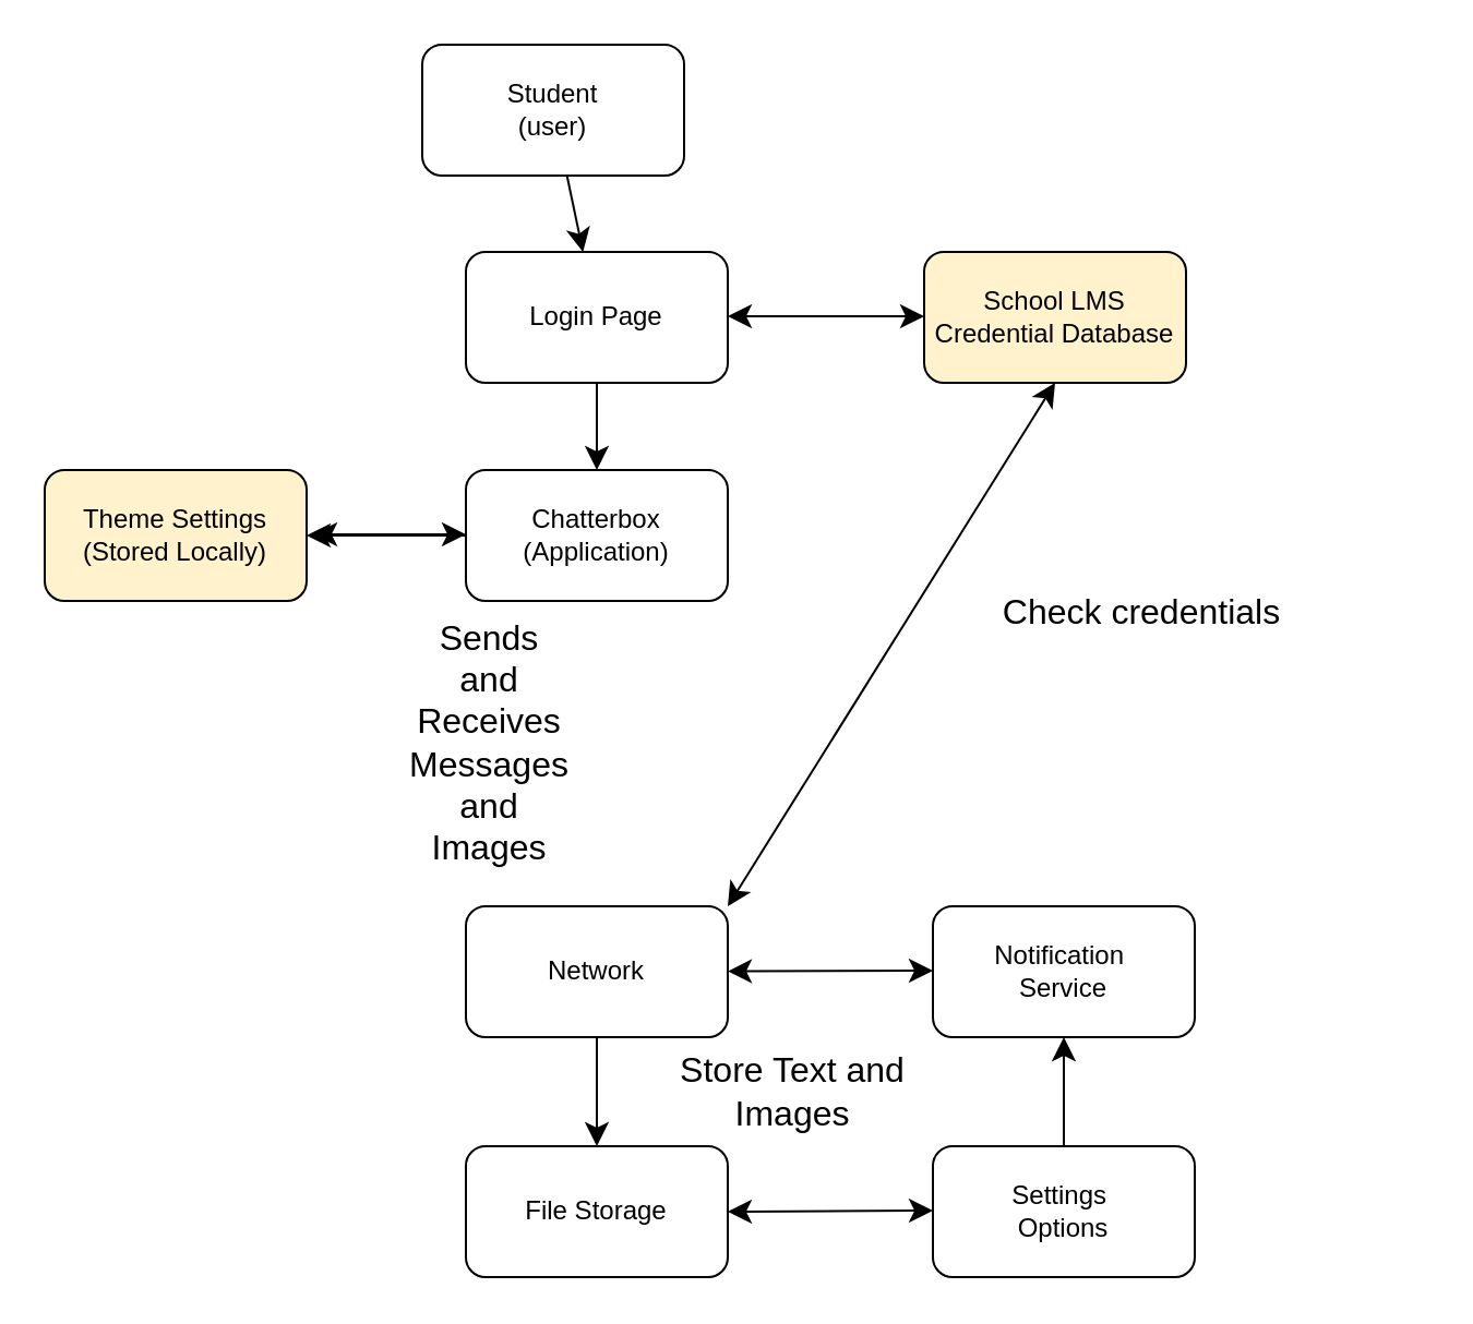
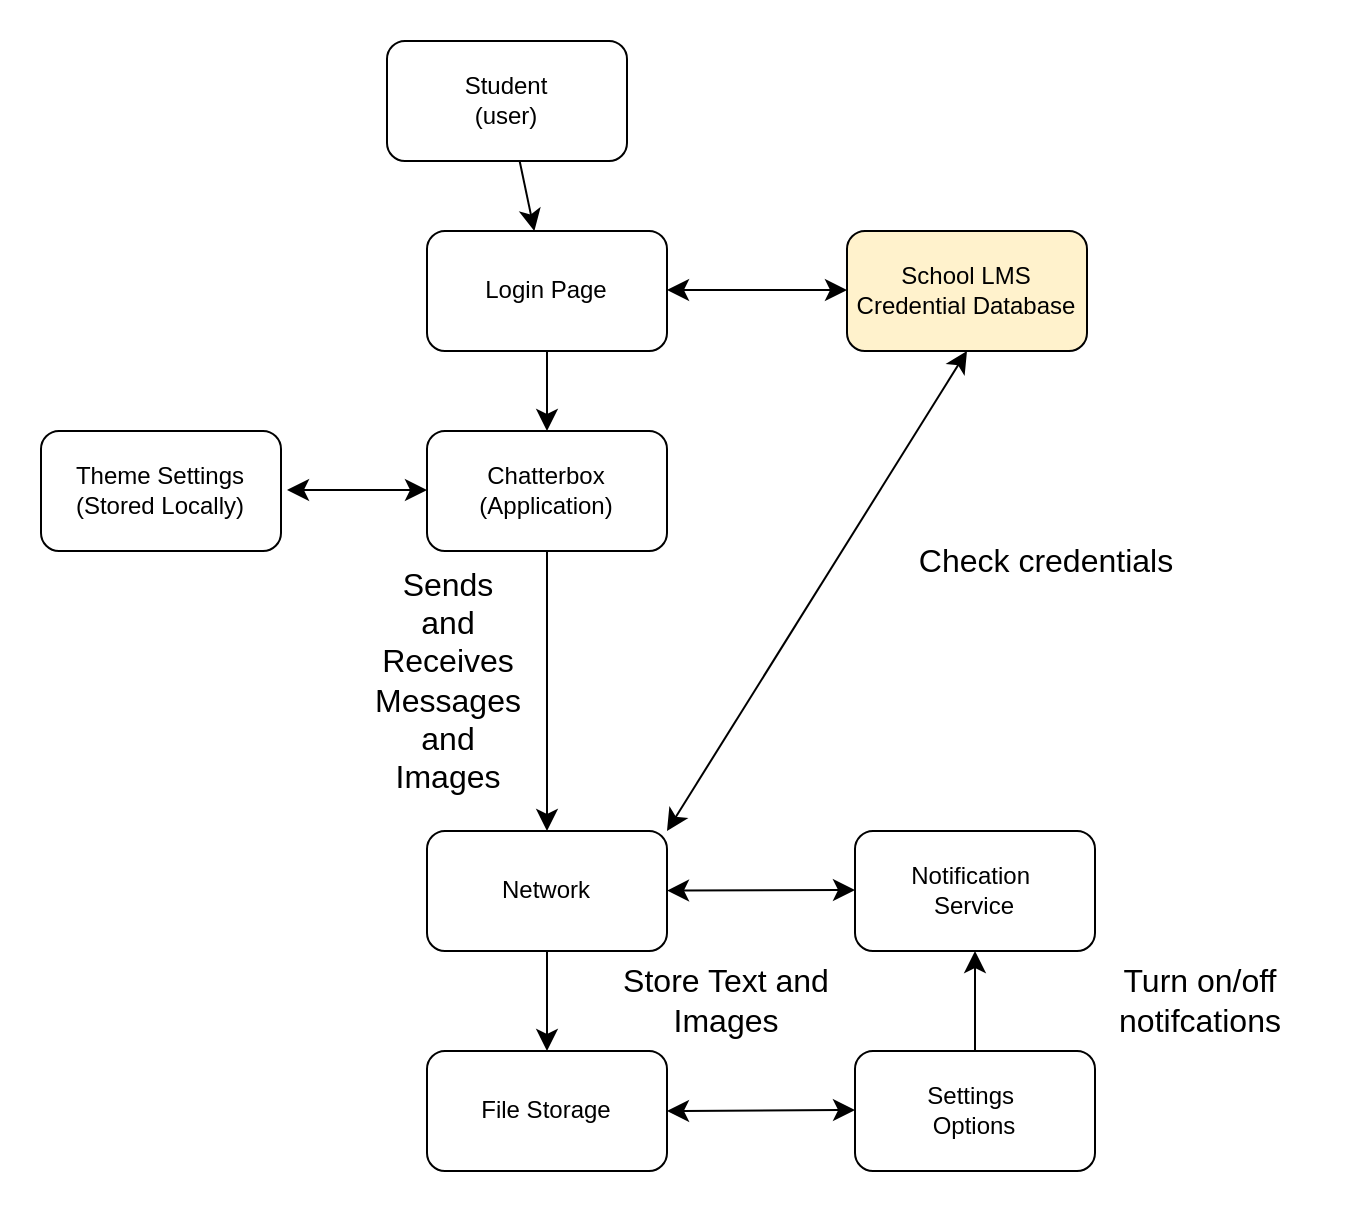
- <mxCell id="23" value="Theme Settings&lt;div&gt;(Stored Locally)&lt;/div&gt;" style="rounded=1;whiteSpace=wrap;html=1;fillColor=#fff2cc;" vertex="1" parent="1"><mxGeometry x="20" y="215" width="120" height="60" as="geometry" /></mxCell>
+ <mxCell id="23" value="Theme Settings&lt;div&gt;(Stored Locally)&lt;/div&gt;" style="rounded=1;whiteSpace=wrap;html=1;" vertex="1" parent="1"><mxGeometry x="20" y="215" width="120" height="60" as="geometry" /></mxCell>
- <mxCell id="4" value="" style="edgeStyle=none;curved=1;rounded=0;orthogonalLoop=1;jettySize=auto;html=1;fontSize=12;startSize=8;endSize=8;" edge="1" parent="1" source="5" target="23"><mxGeometry relative="1" as="geometry" /></mxCell>
+ <mxCell id="4" value="" style="edgeStyle=none;curved=1;rounded=0;orthogonalLoop=1;jettySize=auto;html=1;fontSize=12;startSize=8;endSize=8;" edge="1" parent="1" source="5" target="7"><mxGeometry relative="1" as="geometry" /></mxCell>
+ <mxCell id="21" value="Turn on/off notifcations" style="text;html=1;align=center;verticalAlign=middle;whiteSpace=wrap;rounded=0;fontSize=16;" vertex="1" parent="1"><mxGeometry x="547" y="485" width="106" height="30" as="geometry" /></mxCell>
